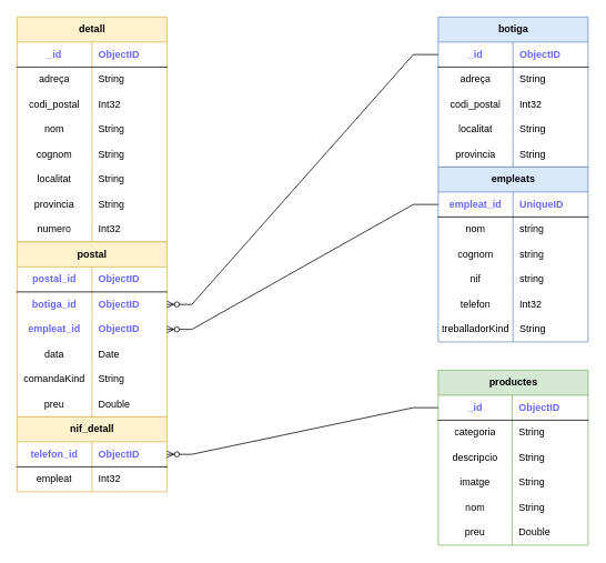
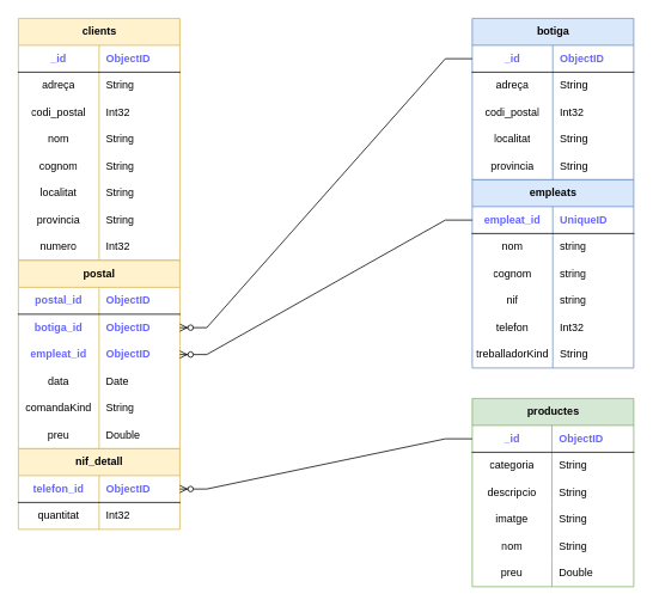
- <mxCell id="2" value="detall" style="shape=table;startSize=30;container=1;collapsible=1;childLayout=tableLayout;fixedRows=1;rowLines=0;fontStyle=1;align=center;resizeLast=1;html=1;labelBackgroundColor=none;fillColor=#fff2cc;strokeColor=#d6b656;" vertex="1" parent="1"><mxGeometry x="20" y="20" width="180" height="270" as="geometry" /></mxCell>
+ <mxCell id="2" value="clients" style="shape=table;startSize=30;container=1;collapsible=1;childLayout=tableLayout;fixedRows=1;rowLines=0;fontStyle=1;align=center;resizeLast=1;html=1;labelBackgroundColor=none;fillColor=#fff2cc;strokeColor=#d6b656;" vertex="1" parent="1"><mxGeometry x="20" y="20" width="180" height="270" as="geometry" /></mxCell>
- <mxCell id="51" value="empleat" style="shape=partialRectangle;connectable=0;fillColor=none;top=0;left=0;bottom=0;right=0;editable=1;overflow=hidden;whiteSpace=wrap;html=1;" vertex="1" parent="50"><mxGeometry width="90" height="30" as="geometry"><mxRectangle width="90" height="30" as="alternateBounds" /></mxGeometry></mxCell>
+ <mxCell id="51" value="quantitat" style="shape=partialRectangle;connectable=0;fillColor=none;top=0;left=0;bottom=0;right=0;editable=1;overflow=hidden;whiteSpace=wrap;html=1;" vertex="1" parent="50"><mxGeometry width="90" height="30" as="geometry"><mxRectangle width="90" height="30" as="alternateBounds" /></mxGeometry></mxCell>
